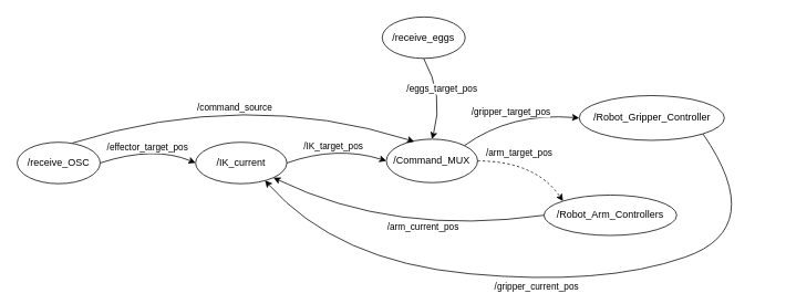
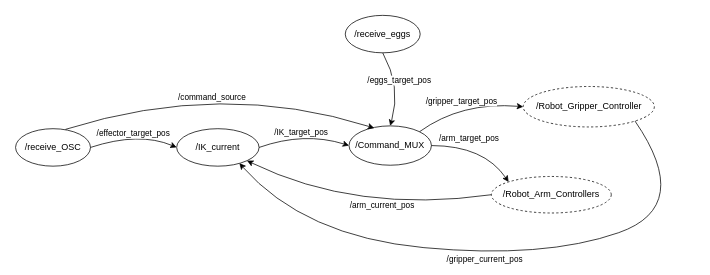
- <mxCell id="7" value="/Robot_Gripper_Controller" style="ellipse;whiteSpace=wrap;html=1;" parent="1" vertex="1"><mxGeometry x="697.5" y="114.93" width="175" height="54" as="geometry" /></mxCell>
+ <mxCell id="7" value="/Robot_Gripper_Controller" style="ellipse;whiteSpace=wrap;html=1;dashed=1;" parent="1" vertex="1"><mxGeometry x="697.5" y="114.93" width="175" height="54" as="geometry" /></mxCell>
- <mxCell id="14" value="" style="curved=1;endArrow=classic;html=1;rounded=0;exitX=1;exitY=0.5;exitDx=0;exitDy=0;entryX=0;entryY=0;entryDx=0;entryDy=0;dashed=1;" parent="1" source="6" target="5" edge="1"><mxGeometry width="50" height="50" relative="1" as="geometry"><mxPoint x="597.5" y="211.87" as="sourcePoint" /><mxPoint x="697.5" y="211.87" as="targetPoint" /><Array as="points"><mxPoint x="645" y="194" /></Array></mxGeometry></mxCell>
+ <mxCell id="14" value="" style="curved=1;endArrow=classic;html=1;rounded=0;exitX=1;exitY=0.5;exitDx=0;exitDy=0;entryX=0;entryY=0;entryDx=0;entryDy=0;" parent="1" source="6" target="5" edge="1"><mxGeometry width="50" height="50" relative="1" as="geometry"><mxPoint x="597.5" y="211.87" as="sourcePoint" /><mxPoint x="697.5" y="211.87" as="targetPoint" /><Array as="points"><mxPoint x="645" y="194" /></Array></mxGeometry></mxCell>
- <mxCell id="5" value="/Robot_Arm_Controllers" style="ellipse;whiteSpace=wrap;html=1;" parent="1" vertex="1"><mxGeometry x="655" y="235" width="160" height="48.75" as="geometry" /></mxCell>
+ <mxCell id="5" value="/Robot_Arm_Controllers" style="ellipse;whiteSpace=wrap;html=1;dashed=1;" parent="1" vertex="1"><mxGeometry x="655" y="235" width="160" height="48.75" as="geometry" /></mxCell>
